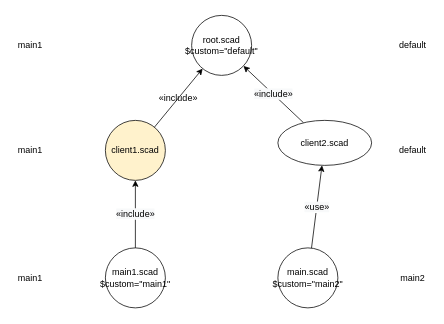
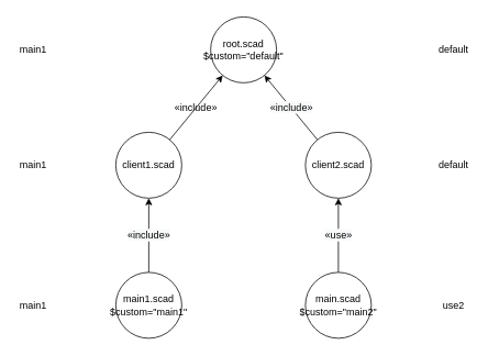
- <mxCell id="7" value="client2.scad" style="ellipse;whiteSpace=wrap;html=1;aspect=fixed;" vertex="1" parent="1"><mxGeometry x="370" y="160" width="125" height="60" as="geometry" /></mxCell>
+ <mxCell id="7" value="client2.scad" style="ellipse;whiteSpace=wrap;html=1;aspect=fixed;" vertex="1" parent="1"><mxGeometry x="370" y="160" width="80" height="80" as="geometry" /></mxCell>
- <mxCell id="6" value="client1.scad" style="ellipse;whiteSpace=wrap;html=1;aspect=fixed;fillColor=#fff2cc;" vertex="1" parent="1"><mxGeometry x="140" y="160" width="80" height="80" as="geometry" /></mxCell>
+ <mxCell id="6" value="client1.scad" style="ellipse;whiteSpace=wrap;html=1;aspect=fixed;" vertex="1" parent="1"><mxGeometry x="140" y="160" width="80" height="80" as="geometry" /></mxCell>
- <mxCell id="16" value="main2" style="text;html=1;strokeColor=none;fillColor=none;align=center;verticalAlign=middle;whiteSpace=wrap;rounded=0;fontFamily=Helvetica;" vertex="1" parent="1"><mxGeometry x="530" y="360" width="40" height="20" as="geometry" /></mxCell>
+ <mxCell id="16" value="use2" style="text;html=1;strokeColor=none;fillColor=none;align=center;verticalAlign=middle;whiteSpace=wrap;rounded=0;fontFamily=Helvetica;" vertex="1" parent="1"><mxGeometry x="530" y="360" width="40" height="20" as="geometry" /></mxCell>
